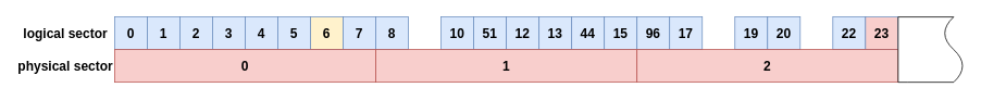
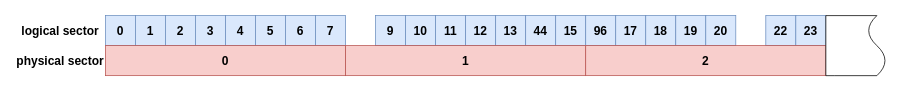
- <mxCell id="8" value="6" style="whiteSpace=wrap;html=1;aspect=fixed;fontSize=16;fontStyle=1;fillColor=#fff2cc;strokeColor=#6c8ebf;" parent="1" vertex="1"><mxGeometry x="380" y="20" width="40" height="40" as="geometry" /></mxCell>
+ <mxCell id="8" value="6" style="whiteSpace=wrap;html=1;aspect=fixed;fontSize=16;fontStyle=1;fillColor=#dae8fc;strokeColor=#6c8ebf;" parent="1" vertex="1"><mxGeometry x="380" y="20" width="40" height="40" as="geometry" /></mxCell>
- <mxCell id="10" value="8" style="whiteSpace=wrap;html=1;aspect=fixed;fontSize=16;fontStyle=1;fillColor=#dae8fc;strokeColor=#6c8ebf;" parent="1" vertex="1"><mxGeometry x="460" y="20" width="40" height="40" as="geometry" /></mxCell>
+ <mxCell id="11" value="9" style="whiteSpace=wrap;html=1;aspect=fixed;fontSize=16;fontStyle=1;fillColor=#dae8fc;strokeColor=#6c8ebf;" parent="1" vertex="1"><mxGeometry x="500" y="20" width="40" height="40" as="geometry" /></mxCell>
- <mxCell id="13" value="51" style="whiteSpace=wrap;html=1;aspect=fixed;fontSize=16;fontStyle=1;fillColor=#dae8fc;strokeColor=#6c8ebf;" parent="1" vertex="1"><mxGeometry x="580" y="20" width="40" height="40" as="geometry" /></mxCell>
+ <mxCell id="13" value="11" style="whiteSpace=wrap;html=1;aspect=fixed;fontSize=16;fontStyle=1;fillColor=#dae8fc;strokeColor=#6c8ebf;" parent="1" vertex="1"><mxGeometry x="580" y="20" width="40" height="40" as="geometry" /></mxCell>
+ <mxCell id="20" value="18" style="whiteSpace=wrap;html=1;aspect=fixed;fontSize=16;fontStyle=1;fillColor=#dae8fc;strokeColor=#6c8ebf;" parent="1" vertex="1"><mxGeometry x="860" y="20" width="40" height="40" as="geometry" /></mxCell>
- <mxCell id="24" value="23" style="whiteSpace=wrap;html=1;aspect=fixed;fontSize=16;fontStyle=1;fillColor=#f8cecc;strokeColor=#6c8ebf;" parent="1" vertex="1"><mxGeometry x="1060" y="20" width="40" height="40" as="geometry" /></mxCell>
+ <mxCell id="24" value="23" style="whiteSpace=wrap;html=1;aspect=fixed;fontSize=16;fontStyle=1;fillColor=#dae8fc;strokeColor=#6c8ebf;" parent="1" vertex="1"><mxGeometry x="1060" y="20" width="40" height="40" as="geometry" /></mxCell>
